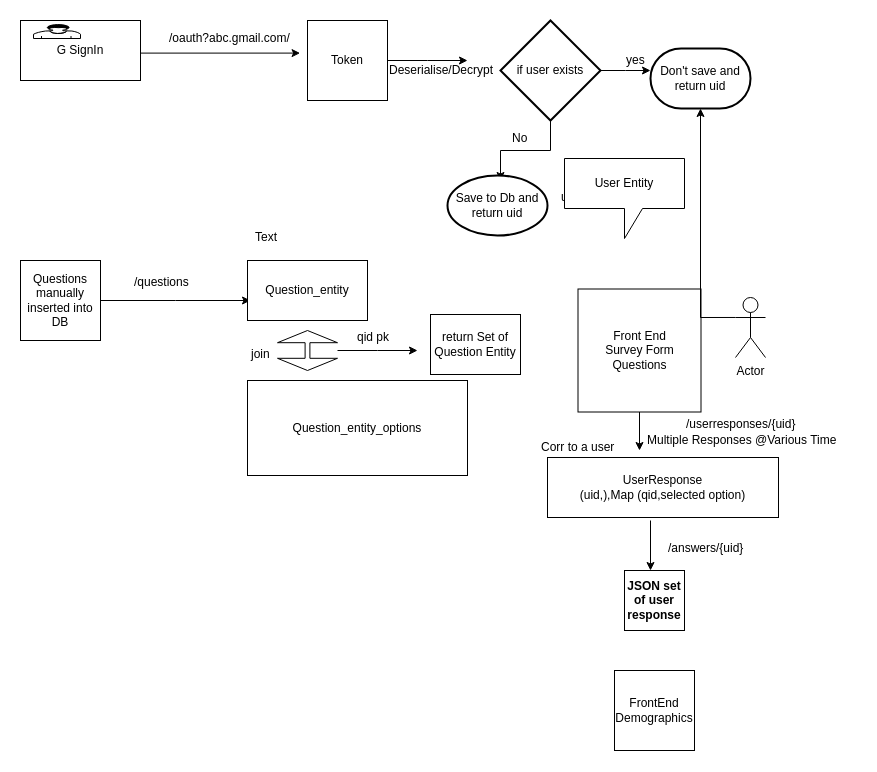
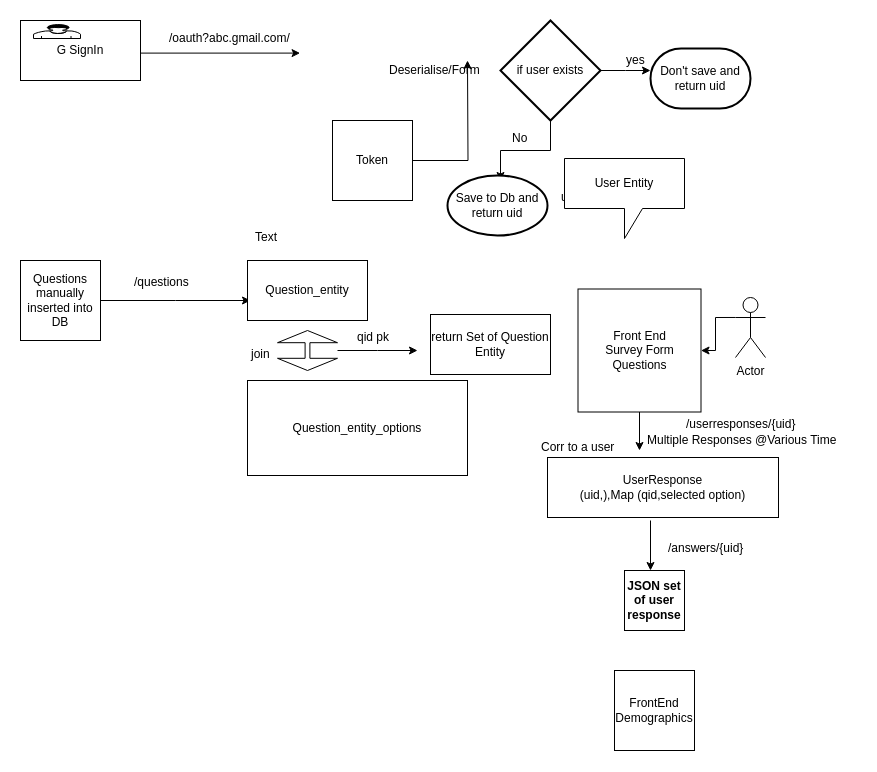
- <mxCell id="6" value="Token" style="whiteSpace=wrap;html=1;aspect=fixed;" vertex="1" parent="1"><mxGeometry x="307" y="20" width="80" height="80" as="geometry" /></mxCell>
+ <mxCell id="6" value="Token" style="whiteSpace=wrap;html=1;aspect=fixed;" vertex="1" parent="1"><mxGeometry x="332" y="120" width="80" height="80" as="geometry" /></mxCell>
- <mxCell id="7" value="Deserialise/Decrypt" style="text;html=1;resizable=0;points=[];autosize=1;align=left;verticalAlign=top;spacingTop=-4;" vertex="1" parent="1"><mxGeometry x="387" y="60" width="120" height="20" as="geometry" /></mxCell>
+ <mxCell id="7" value="Deserialise/Form" style="text;html=1;resizable=0;points=[];autosize=1;align=left;verticalAlign=top;spacingTop=-4;" vertex="1" parent="1"><mxGeometry x="387" y="60" width="120" height="20" as="geometry" /></mxCell>
- <mxCell id="30" style="edgeStyle=orthogonalEdgeStyle;rounded=0;orthogonalLoop=1;jettySize=auto;html=1;exitX=0;exitY=0.333;exitDx=0;exitDy=0;exitPerimeter=0;" edge="1" parent="1" source="31" target="15"><mxGeometry relative="1" as="geometry" /></mxCell>
+ <mxCell id="30" style="edgeStyle=orthogonalEdgeStyle;rounded=0;orthogonalLoop=1;jettySize=auto;html=1;exitX=0;exitY=0.333;exitDx=0;exitDy=0;exitPerimeter=0;entryX=1;entryY=0.5;entryDx=0;entryDy=0;" edge="1" parent="1" source="31" target="29"><mxGeometry relative="1" as="geometry" /></mxCell>
- <mxCell id="27" value="return Set of Question Entity" style="rounded=0;whiteSpace=wrap;html=1;" vertex="1" parent="1"><mxGeometry x="430" y="314" width="90" height="60" as="geometry" /></mxCell>
+ <mxCell id="27" value="return Set of Question Entity" style="rounded=0;whiteSpace=wrap;html=1;" vertex="1" parent="1"><mxGeometry x="430" y="314" width="120" height="60" as="geometry" /></mxCell>
